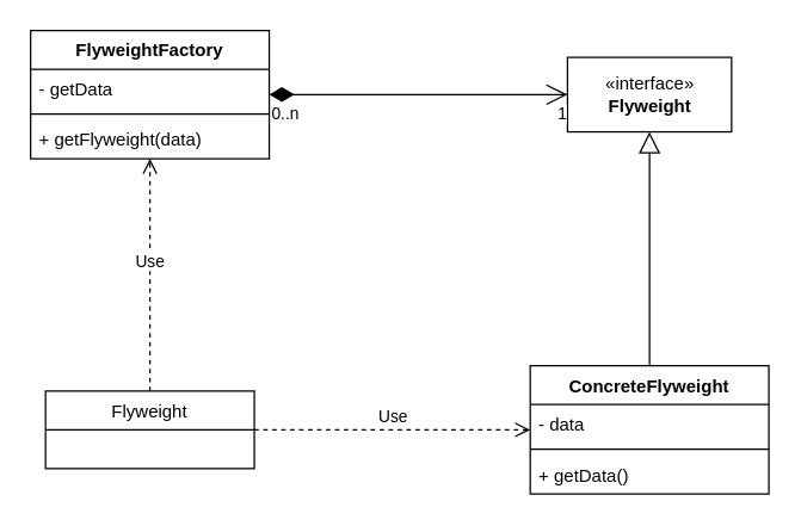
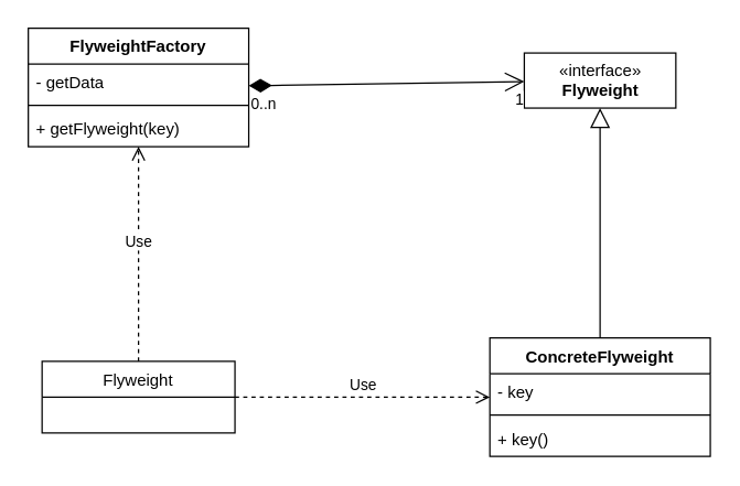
- <mxCell id="6" value="«interface»&lt;br&gt;&lt;b&gt;Flyweight&lt;/b&gt;" style="html=1;" vertex="1" parent="1"><mxGeometry x="380" y="38" width="110" height="50" as="geometry" /></mxCell>
+ <mxCell id="6" value="«interface»&lt;br&gt;&lt;b&gt;Flyweight&lt;/b&gt;" style="html=1;" vertex="1" parent="1"><mxGeometry x="380" y="38" width="110" height="40" as="geometry" /></mxCell>
- <mxCell id="5" value="+ getFlyweight(data)" style="text;strokeColor=none;fillColor=none;align=left;verticalAlign=top;spacingLeft=4;spacingRight=4;overflow=hidden;rotatable=0;points=[[0,0.5],[1,0.5]];portConstraint=eastwest;" vertex="1" parent="2"><mxGeometry y="60" width="160" height="26" as="geometry" /></mxCell>
+ <mxCell id="5" value="+ getFlyweight(key)" style="text;strokeColor=none;fillColor=none;align=left;verticalAlign=top;spacingLeft=4;spacingRight=4;overflow=hidden;rotatable=0;points=[[0,0.5],[1,0.5]];portConstraint=eastwest;" vertex="1" parent="2"><mxGeometry y="60" width="160" height="26" as="geometry" /></mxCell>
- <mxCell id="9" value="- data" style="text;strokeColor=none;fillColor=none;align=left;verticalAlign=top;spacingLeft=4;spacingRight=4;overflow=hidden;rotatable=0;points=[[0,0.5],[1,0.5]];portConstraint=eastwest;" vertex="1" parent="8"><mxGeometry y="26" width="160" height="26" as="geometry" /></mxCell>
+ <mxCell id="9" value="- key" style="text;strokeColor=none;fillColor=none;align=left;verticalAlign=top;spacingLeft=4;spacingRight=4;overflow=hidden;rotatable=0;points=[[0,0.5],[1,0.5]];portConstraint=eastwest;" vertex="1" parent="8"><mxGeometry y="26" width="160" height="26" as="geometry" /></mxCell>
- <mxCell id="11" value="+ getData()" style="text;strokeColor=none;fillColor=none;align=left;verticalAlign=top;spacingLeft=4;spacingRight=4;overflow=hidden;rotatable=0;points=[[0,0.5],[1,0.5]];portConstraint=eastwest;" vertex="1" parent="8"><mxGeometry y="60" width="160" height="26" as="geometry" /></mxCell>
+ <mxCell id="11" value="+ key()" style="text;strokeColor=none;fillColor=none;align=left;verticalAlign=top;spacingLeft=4;spacingRight=4;overflow=hidden;rotatable=0;points=[[0,0.5],[1,0.5]];portConstraint=eastwest;" vertex="1" parent="8"><mxGeometry y="60" width="160" height="26" as="geometry" /></mxCell>
